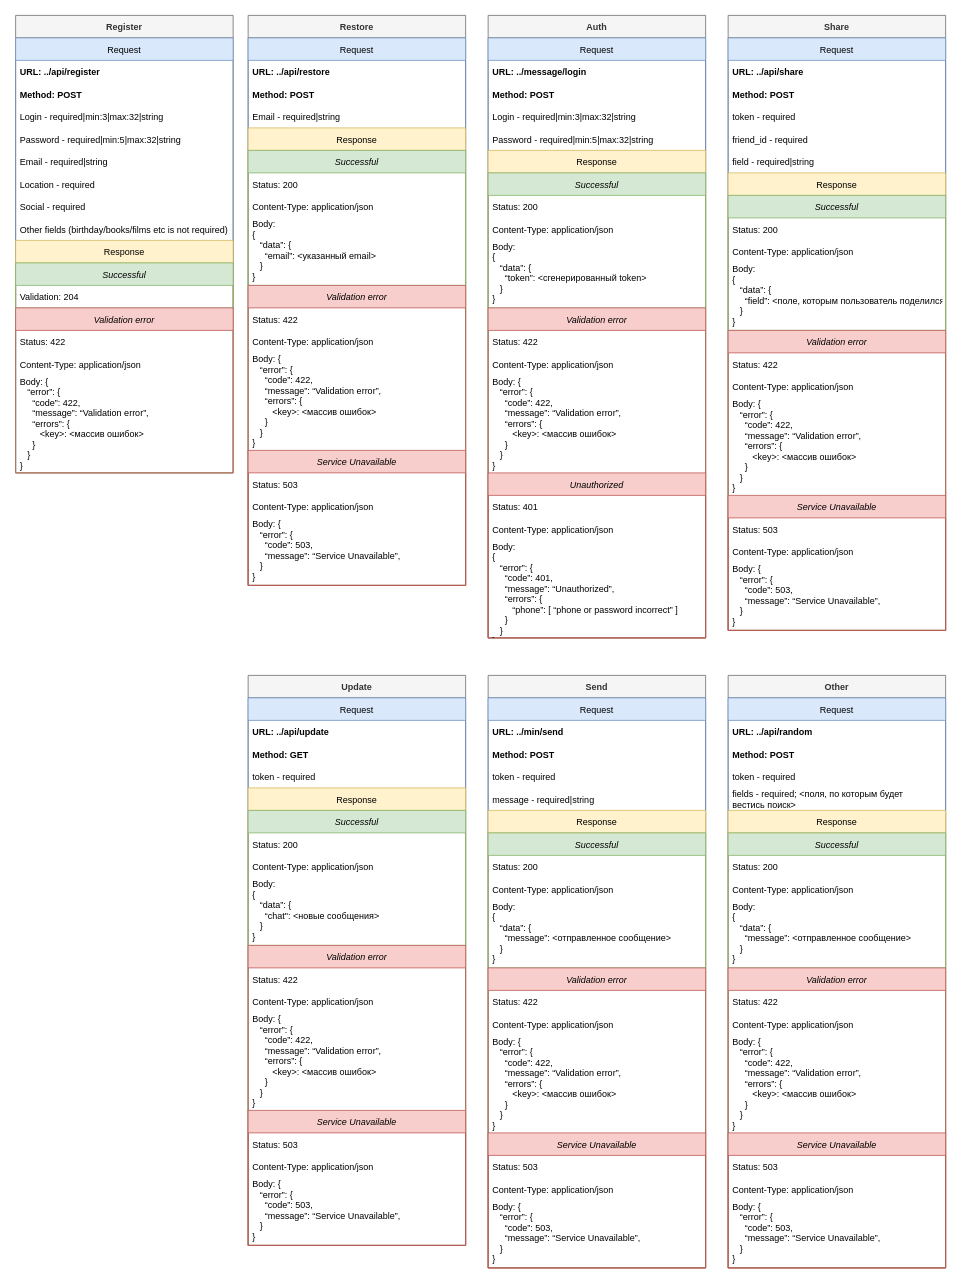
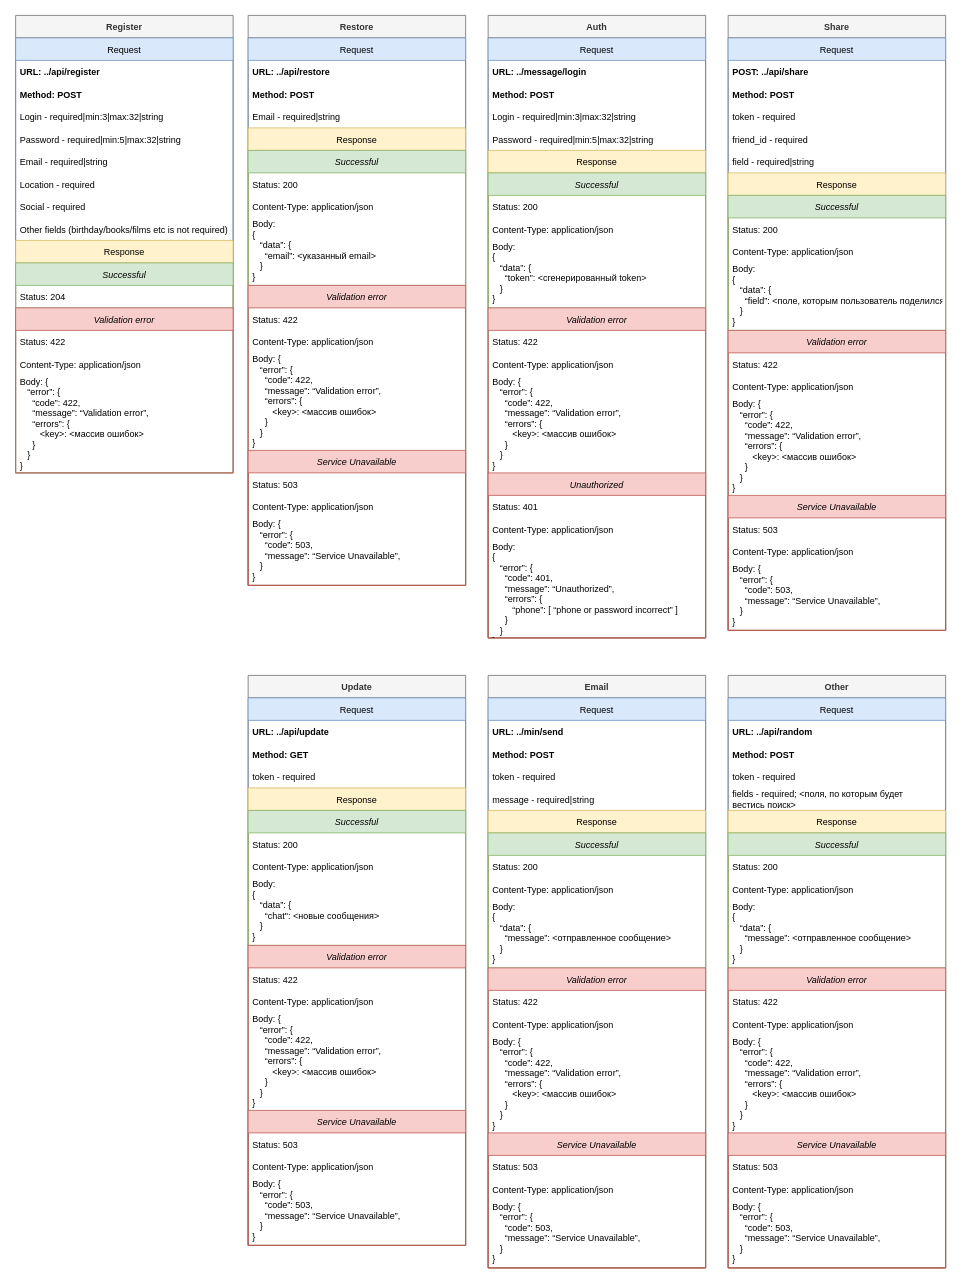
- <mxCell id="78" value="URL: ../api/share" style="text;strokeColor=none;fillColor=none;align=left;verticalAlign=middle;spacingLeft=4;spacingRight=4;overflow=hidden;points=[[0,0.5],[1,0.5]];portConstraint=eastwest;rotatable=0;fontStyle=1" vertex="1" parent="77"><mxGeometry y="30" width="290" height="30" as="geometry" /></mxCell>
+ <mxCell id="78" value="POST: ../api/share" style="text;strokeColor=none;fillColor=none;align=left;verticalAlign=middle;spacingLeft=4;spacingRight=4;overflow=hidden;points=[[0,0.5],[1,0.5]];portConstraint=eastwest;rotatable=0;fontStyle=1" vertex="1" parent="77"><mxGeometry y="30" width="290" height="30" as="geometry" /></mxCell>
- <mxCell id="127" value="Validation: 204" style="text;strokeColor=none;fillColor=none;align=left;verticalAlign=middle;spacingLeft=4;spacingRight=4;overflow=hidden;points=[[0,0.5],[1,0.5]];portConstraint=eastwest;rotatable=0;" vertex="1" parent="126"><mxGeometry y="30" width="290" height="30" as="geometry" /></mxCell>
+ <mxCell id="127" value="Status: 204" style="text;strokeColor=none;fillColor=none;align=left;verticalAlign=middle;spacingLeft=4;spacingRight=4;overflow=hidden;points=[[0,0.5],[1,0.5]];portConstraint=eastwest;rotatable=0;" vertex="1" parent="126"><mxGeometry y="30" width="290" height="30" as="geometry" /></mxCell>
- <mxCell id="57" value="Send" style="swimlane;fontStyle=1;childLayout=stackLayout;horizontal=1;startSize=30;horizontalStack=0;resizeParent=1;resizeParentMax=0;resizeLast=0;collapsible=1;marginBottom=0;fillColor=#f5f5f5;fontColor=#333333;strokeColor=#666666;" vertex="1" parent="1"><mxGeometry x="650" y="900" width="290" height="790" as="geometry" /></mxCell>
+ <mxCell id="57" value="Email" style="swimlane;fontStyle=1;childLayout=stackLayout;horizontal=1;startSize=30;horizontalStack=0;resizeParent=1;resizeParentMax=0;resizeLast=0;collapsible=1;marginBottom=0;fillColor=#f5f5f5;fontColor=#333333;strokeColor=#666666;" vertex="1" parent="1"><mxGeometry x="650" y="900" width="290" height="790" as="geometry" /></mxCell>
